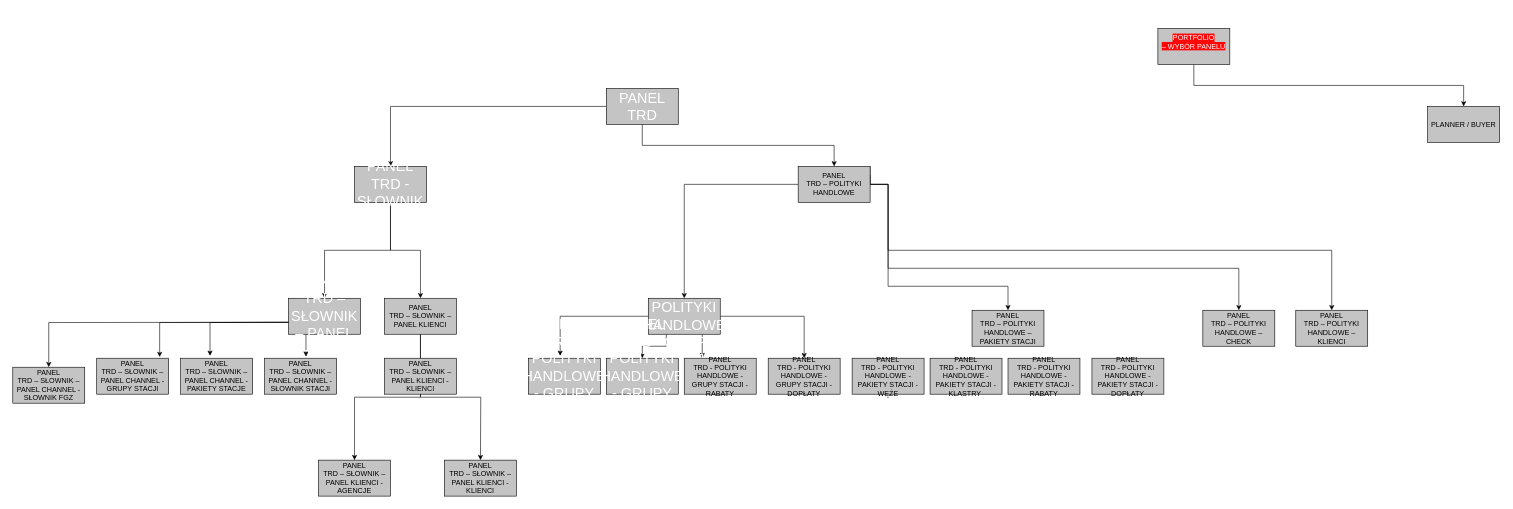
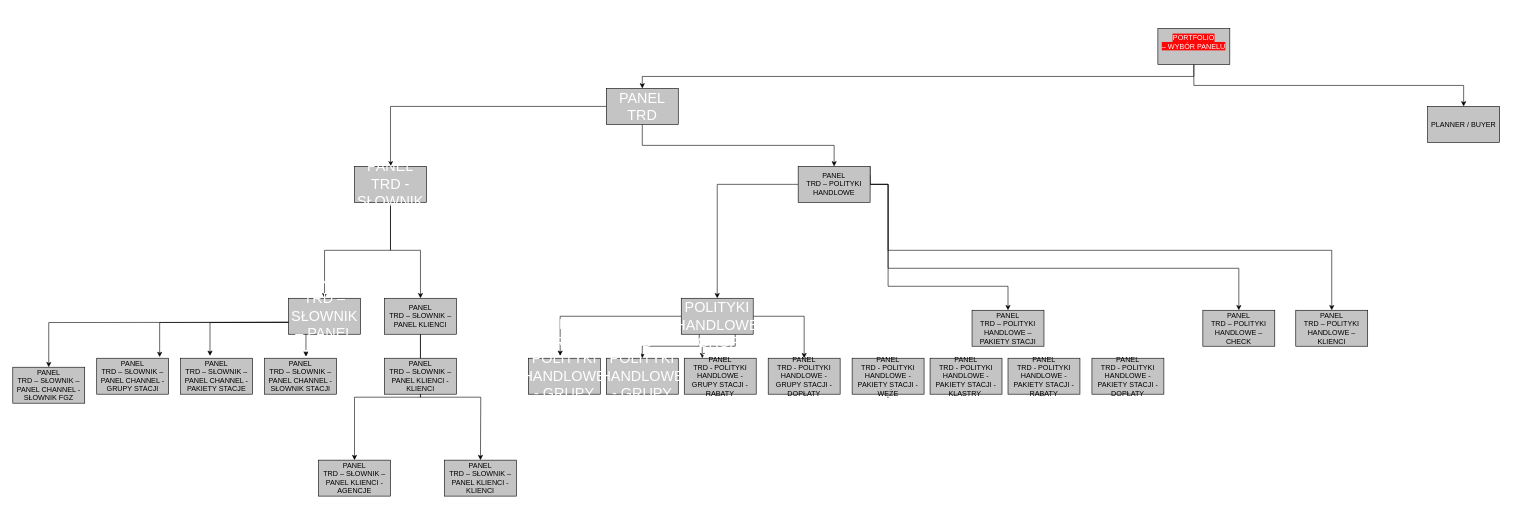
+ <mxCell id="2" style="edgeStyle=orthogonalEdgeStyle;rounded=0;orthogonalLoop=1;jettySize=auto;html=1;exitX=0.5;exitY=1;exitDx=0;exitDy=0;entryX=0.5;entryY=0;entryDx=0;entryDy=0;fontColor=#FFFFFF;" parent="1" source="4" target="7" edge="1"><mxGeometry relative="1" as="geometry" /></mxCell>
- <mxCell id="20" value="&lt;p style=&quot;margin-top: 0pt; margin-bottom: 0pt; margin-left: 0in; direction: ltr; unicode-bidi: embed; word-break: normal;&quot;&gt;&lt;/p&gt;&lt;p style=&quot;margin-top: 0pt; margin-bottom: 0pt; margin-left: 0in; direction: ltr; unicode-bidi: embed; word-break: normal;&quot;&gt;&lt;span style=&quot;font-size:18.0pt;&lt;br/&gt;font-family:Calibri;mso-ascii-font-family:Calibri;mso-fareast-font-family:+mn-ea;&lt;br/&gt;mso-bidi-font-family:+mn-cs;mso-ascii-theme-font:minor-latin;mso-fareast-theme-font:&lt;br/&gt;minor-fareast;mso-bidi-theme-font:minor-bidi;color:white;mso-color-index:14;&lt;br/&gt;mso-font-kerning:12.0pt;language:pl;mso-style-textfill-type:solid;mso-style-textfill-fill-themecolor:&lt;br/&gt;light1;mso-style-textfill-fill-color:white;mso-style-textfill-fill-alpha:100.0%&quot;&gt;PANEL&lt;br/&gt;TRD – POLITYKI HANDLOWE – GRUPY STACJI&lt;/span&gt;&lt;/p&gt;" style="rounded=0;whiteSpace=wrap;html=1;fillColor=#C4C4C4;" parent="1" vertex="1"><mxGeometry x="1080" y="470" width="120" height="60" as="geometry" /></mxCell>
+ <mxCell id="20" value="&lt;p style=&quot;margin-top: 0pt; margin-bottom: 0pt; margin-left: 0in; direction: ltr; unicode-bidi: embed; word-break: normal;&quot;&gt;&lt;/p&gt;&lt;p style=&quot;margin-top: 0pt; margin-bottom: 0pt; margin-left: 0in; direction: ltr; unicode-bidi: embed; word-break: normal;&quot;&gt;&lt;span style=&quot;font-size:18.0pt;&lt;br/&gt;font-family:Calibri;mso-ascii-font-family:Calibri;mso-fareast-font-family:+mn-ea;&lt;br/&gt;mso-bidi-font-family:+mn-cs;mso-ascii-theme-font:minor-latin;mso-fareast-theme-font:&lt;br/&gt;minor-fareast;mso-bidi-theme-font:minor-bidi;color:white;mso-color-index:14;&lt;br/&gt;mso-font-kerning:12.0pt;language:pl;mso-style-textfill-type:solid;mso-style-textfill-fill-themecolor:&lt;br/&gt;light1;mso-style-textfill-fill-color:white;mso-style-textfill-fill-alpha:100.0%&quot;&gt;PANEL&lt;br/&gt;TRD – POLITYKI HANDLOWE – GRUPY STACJI&lt;/span&gt;&lt;/p&gt;" style="rounded=0;whiteSpace=wrap;html=1;fillColor=#C4C4C4;" parent="1" vertex="1"><mxGeometry x="1135" y="470" width="120" height="60" as="geometry" /></mxCell>
